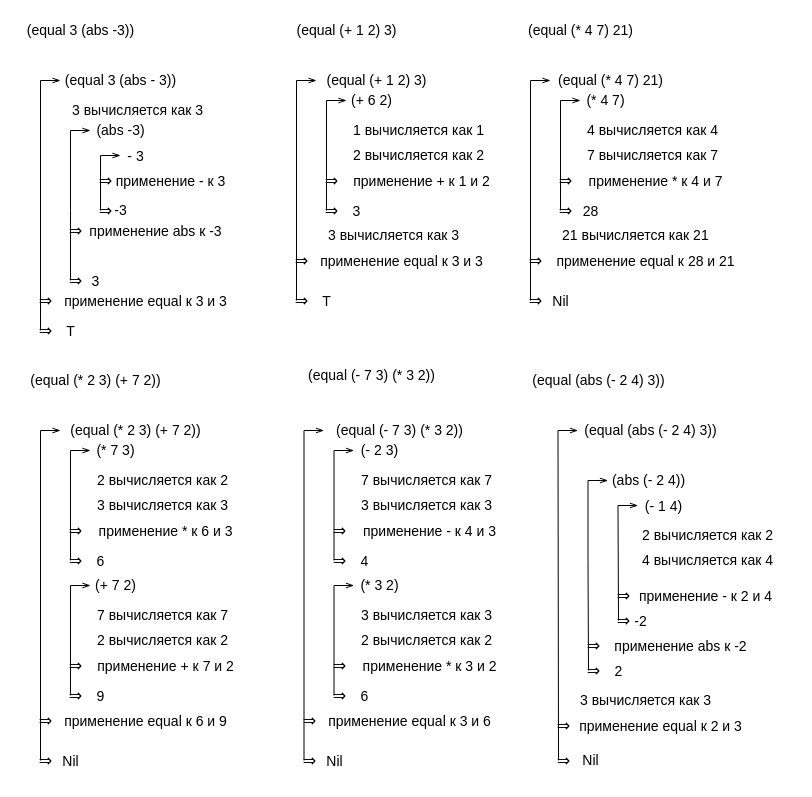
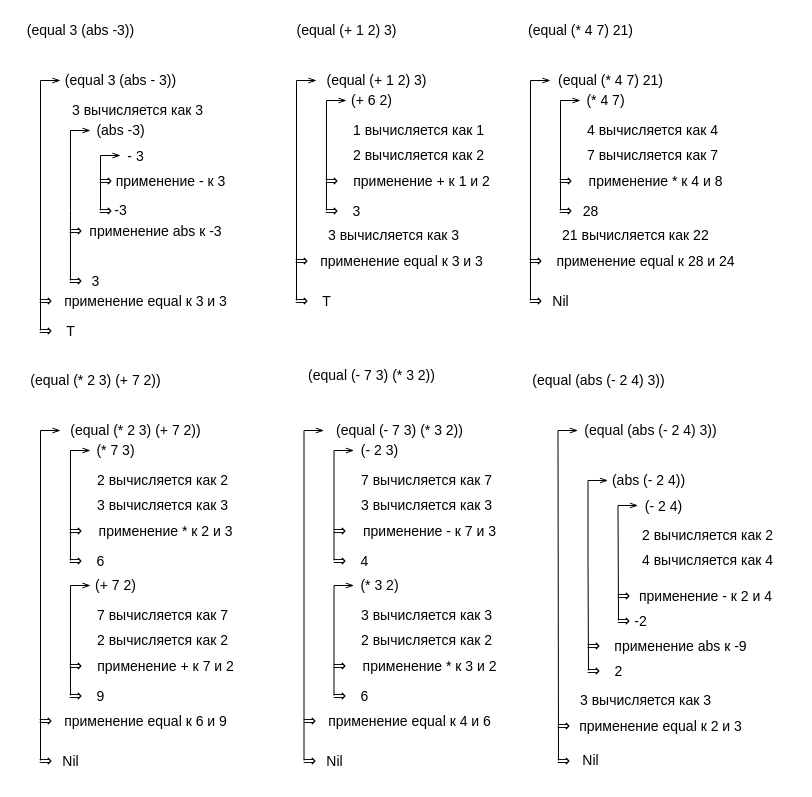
- <mxCell id="43" value="&lt;font style=&quot;font-size: 14px&quot;&gt;применение * к 4 и 7&lt;/font&gt;" style="text;html=1;align=center;verticalAlign=middle;resizable=0;points=[];autosize=1;strokeColor=none;fillColor=none;fontSize=16;" vertex="1" parent="1"><mxGeometry x="580" y="165" width="150" height="30" as="geometry" /></mxCell>
+ <mxCell id="43" value="&lt;font style=&quot;font-size: 14px&quot;&gt;применение * к 4 и 8&lt;/font&gt;" style="text;html=1;align=center;verticalAlign=middle;resizable=0;points=[];autosize=1;strokeColor=none;fillColor=none;fontSize=16;" vertex="1" parent="1"><mxGeometry x="580" y="165" width="150" height="30" as="geometry" /></mxCell>
- <mxCell id="52" value="21 вычисляется как 21" style="text;html=1;align=left;verticalAlign=middle;resizable=0;points=[];autosize=1;strokeColor=none;fillColor=none;fontSize=14;" vertex="1" parent="1"><mxGeometry x="560" y="225" width="160" height="20" as="geometry" /></mxCell>
+ <mxCell id="52" value="21 вычисляется как 22" style="text;html=1;align=left;verticalAlign=middle;resizable=0;points=[];autosize=1;strokeColor=none;fillColor=none;fontSize=14;" vertex="1" parent="1"><mxGeometry x="560" y="225" width="160" height="20" as="geometry" /></mxCell>
- <mxCell id="45" value="&lt;font style=&quot;font-size: 14px&quot;&gt;применение equal к 28 и 21&lt;/font&gt;" style="text;html=1;align=center;verticalAlign=middle;resizable=0;points=[];autosize=1;strokeColor=none;fillColor=none;fontSize=16;" vertex="1" parent="1"><mxGeometry x="550" y="245" width="190" height="30" as="geometry" /></mxCell>
+ <mxCell id="45" value="&lt;font style=&quot;font-size: 14px&quot;&gt;применение equal к 28 и 24&lt;/font&gt;" style="text;html=1;align=center;verticalAlign=middle;resizable=0;points=[];autosize=1;strokeColor=none;fillColor=none;fontSize=16;" vertex="1" parent="1"><mxGeometry x="550" y="245" width="190" height="30" as="geometry" /></mxCell>
- <mxCell id="110" value="&lt;font style=&quot;font-size: 14px&quot;&gt;(- 1 4)&lt;/font&gt;" style="text;html=1;align=center;verticalAlign=middle;resizable=0;points=[];autosize=1;strokeColor=none;fillColor=none;fontSize=16;" vertex="1" parent="1"><mxGeometry x="637.5" y="490" width="50" height="30" as="geometry" /></mxCell>
+ <mxCell id="110" value="&lt;font style=&quot;font-size: 14px&quot;&gt;(- 2 4)&lt;/font&gt;" style="text;html=1;align=center;verticalAlign=middle;resizable=0;points=[];autosize=1;strokeColor=none;fillColor=none;fontSize=16;" vertex="1" parent="1"><mxGeometry x="637.5" y="490" width="50" height="30" as="geometry" /></mxCell>
- <mxCell id="59" value="&lt;font style=&quot;font-size: 14px&quot;&gt;применение * к 6 и 3&lt;/font&gt;" style="text;html=1;align=center;verticalAlign=middle;resizable=0;points=[];autosize=1;strokeColor=none;fillColor=none;fontSize=16;" vertex="1" parent="1"><mxGeometry x="90" y="515" width="150" height="30" as="geometry" /></mxCell>
+ <mxCell id="59" value="&lt;font style=&quot;font-size: 14px&quot;&gt;применение * к 2 и 3&lt;/font&gt;" style="text;html=1;align=center;verticalAlign=middle;resizable=0;points=[];autosize=1;strokeColor=none;fillColor=none;fontSize=16;" vertex="1" parent="1"><mxGeometry x="90" y="515" width="150" height="30" as="geometry" /></mxCell>
- <mxCell id="81" value="&lt;font style=&quot;font-size: 14px&quot;&gt;применение - к 4 и 3&lt;/font&gt;" style="text;html=1;align=center;verticalAlign=middle;resizable=0;points=[];autosize=1;strokeColor=none;fillColor=none;fontSize=16;" vertex="1" parent="1"><mxGeometry x="353.5" y="515" width="150" height="30" as="geometry" /></mxCell>
+ <mxCell id="81" value="&lt;font style=&quot;font-size: 14px&quot;&gt;применение - к 7 и 3&lt;/font&gt;" style="text;html=1;align=center;verticalAlign=middle;resizable=0;points=[];autosize=1;strokeColor=none;fillColor=none;fontSize=16;" vertex="1" parent="1"><mxGeometry x="353.5" y="515" width="150" height="30" as="geometry" /></mxCell>
- <mxCell id="119" value="&lt;font style=&quot;font-size: 14px&quot;&gt;применение abs к -2&lt;/font&gt;" style="text;html=1;align=center;verticalAlign=middle;resizable=0;points=[];autosize=1;strokeColor=none;fillColor=none;fontSize=16;" vertex="1" parent="1"><mxGeometry x="605" y="630" width="150" height="30" as="geometry" /></mxCell>
+ <mxCell id="119" value="&lt;font style=&quot;font-size: 14px&quot;&gt;применение abs к -9&lt;/font&gt;" style="text;html=1;align=center;verticalAlign=middle;resizable=0;points=[];autosize=1;strokeColor=none;fillColor=none;fontSize=16;" vertex="1" parent="1"><mxGeometry x="605" y="630" width="150" height="30" as="geometry" /></mxCell>
- <mxCell id="83" value="&lt;font style=&quot;font-size: 14px&quot;&gt;применение equal к 3 и 6&lt;/font&gt;" style="text;html=1;align=center;verticalAlign=middle;resizable=0;points=[];autosize=1;strokeColor=none;fillColor=none;fontSize=16;" vertex="1" parent="1"><mxGeometry x="318.5" y="705" width="180" height="30" as="geometry" /></mxCell>
+ <mxCell id="83" value="&lt;font style=&quot;font-size: 14px&quot;&gt;применение equal к 4 и 6&lt;/font&gt;" style="text;html=1;align=center;verticalAlign=middle;resizable=0;points=[];autosize=1;strokeColor=none;fillColor=none;fontSize=16;" vertex="1" parent="1"><mxGeometry x="318.5" y="705" width="180" height="30" as="geometry" /></mxCell>
